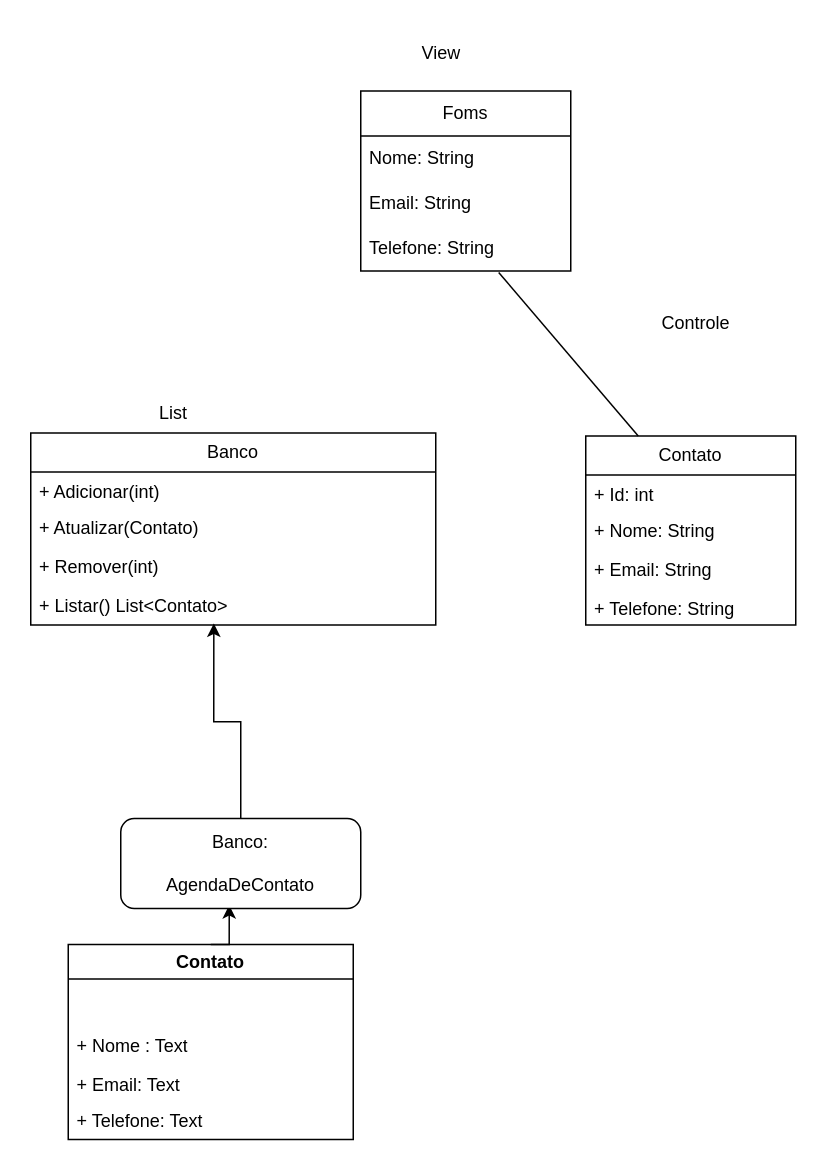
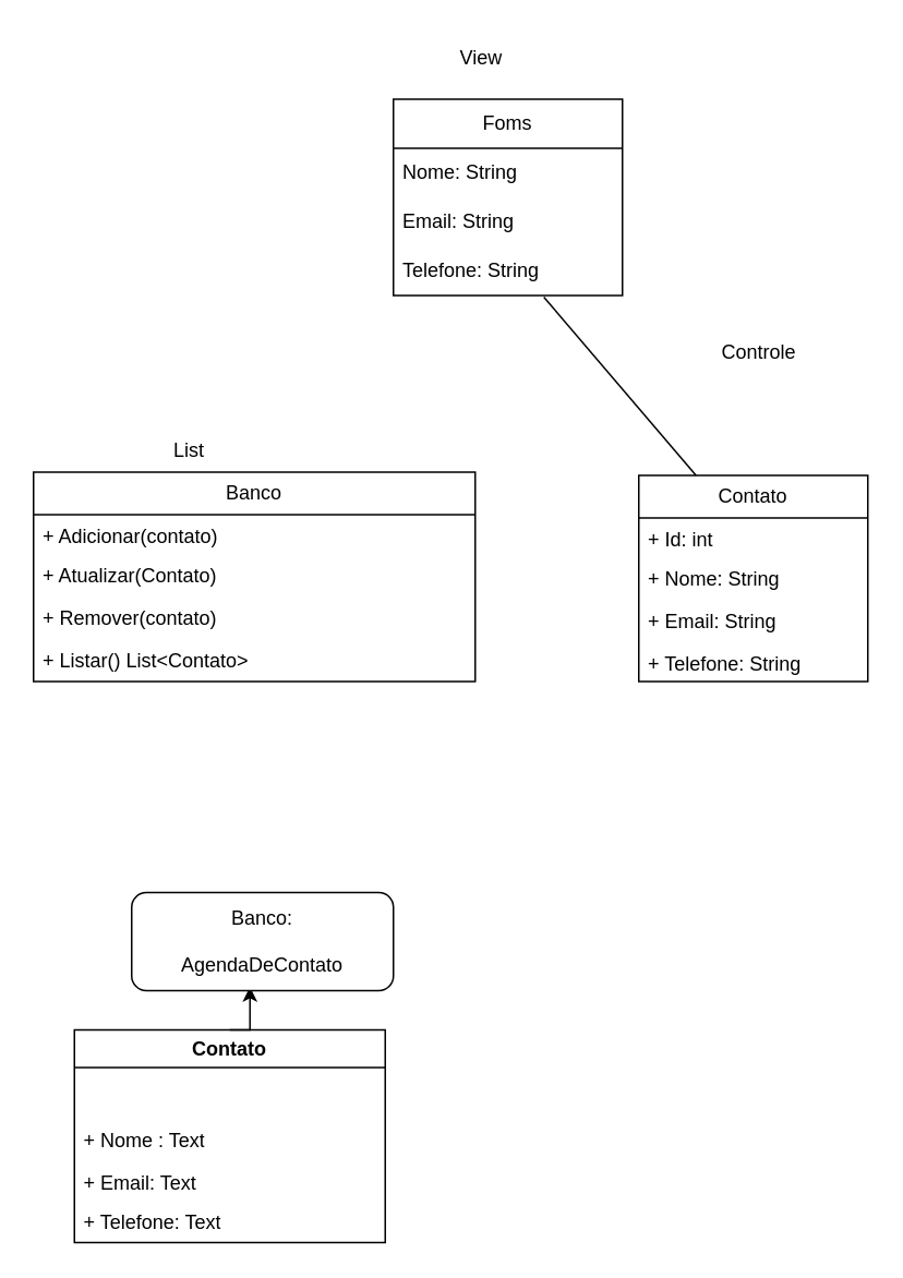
- <mxCell id="8" value="+ Adicionar(int)" style="text;strokeColor=none;fillColor=none;align=left;verticalAlign=top;spacingLeft=4;spacingRight=4;overflow=hidden;rotatable=0;points=[[0,0.5],[1,0.5]];portConstraint=eastwest;whiteSpace=wrap;html=1;" parent="7" vertex="1"><mxGeometry y="26" width="270" height="24" as="geometry" /></mxCell>
+ <mxCell id="8" value="+ Adicionar(contato)" style="text;strokeColor=none;fillColor=none;align=left;verticalAlign=top;spacingLeft=4;spacingRight=4;overflow=hidden;rotatable=0;points=[[0,0.5],[1,0.5]];portConstraint=eastwest;whiteSpace=wrap;html=1;" parent="7" vertex="1"><mxGeometry y="26" width="270" height="24" as="geometry" /></mxCell>
- <mxCell id="10" value="+ Remover(int)" style="text;strokeColor=none;fillColor=none;align=left;verticalAlign=top;spacingLeft=4;spacingRight=4;overflow=hidden;rotatable=0;points=[[0,0.5],[1,0.5]];portConstraint=eastwest;whiteSpace=wrap;html=1;" parent="7" vertex="1"><mxGeometry y="76" width="270" height="26" as="geometry" /></mxCell>
+ <mxCell id="10" value="+ Remover(contato)" style="text;strokeColor=none;fillColor=none;align=left;verticalAlign=top;spacingLeft=4;spacingRight=4;overflow=hidden;rotatable=0;points=[[0,0.5],[1,0.5]];portConstraint=eastwest;whiteSpace=wrap;html=1;" parent="7" vertex="1"><mxGeometry y="76" width="270" height="26" as="geometry" /></mxCell>
- <mxCell id="16" style="edgeStyle=orthogonalEdgeStyle;rounded=0;orthogonalLoop=1;jettySize=auto;html=1;exitX=0.5;exitY=0;exitDx=0;exitDy=0;entryX=0.452;entryY=0.962;entryDx=0;entryDy=0;entryPerimeter=0;" edge="1" parent="1" source="26" target="11"><mxGeometry relative="1" as="geometry" /></mxCell>
